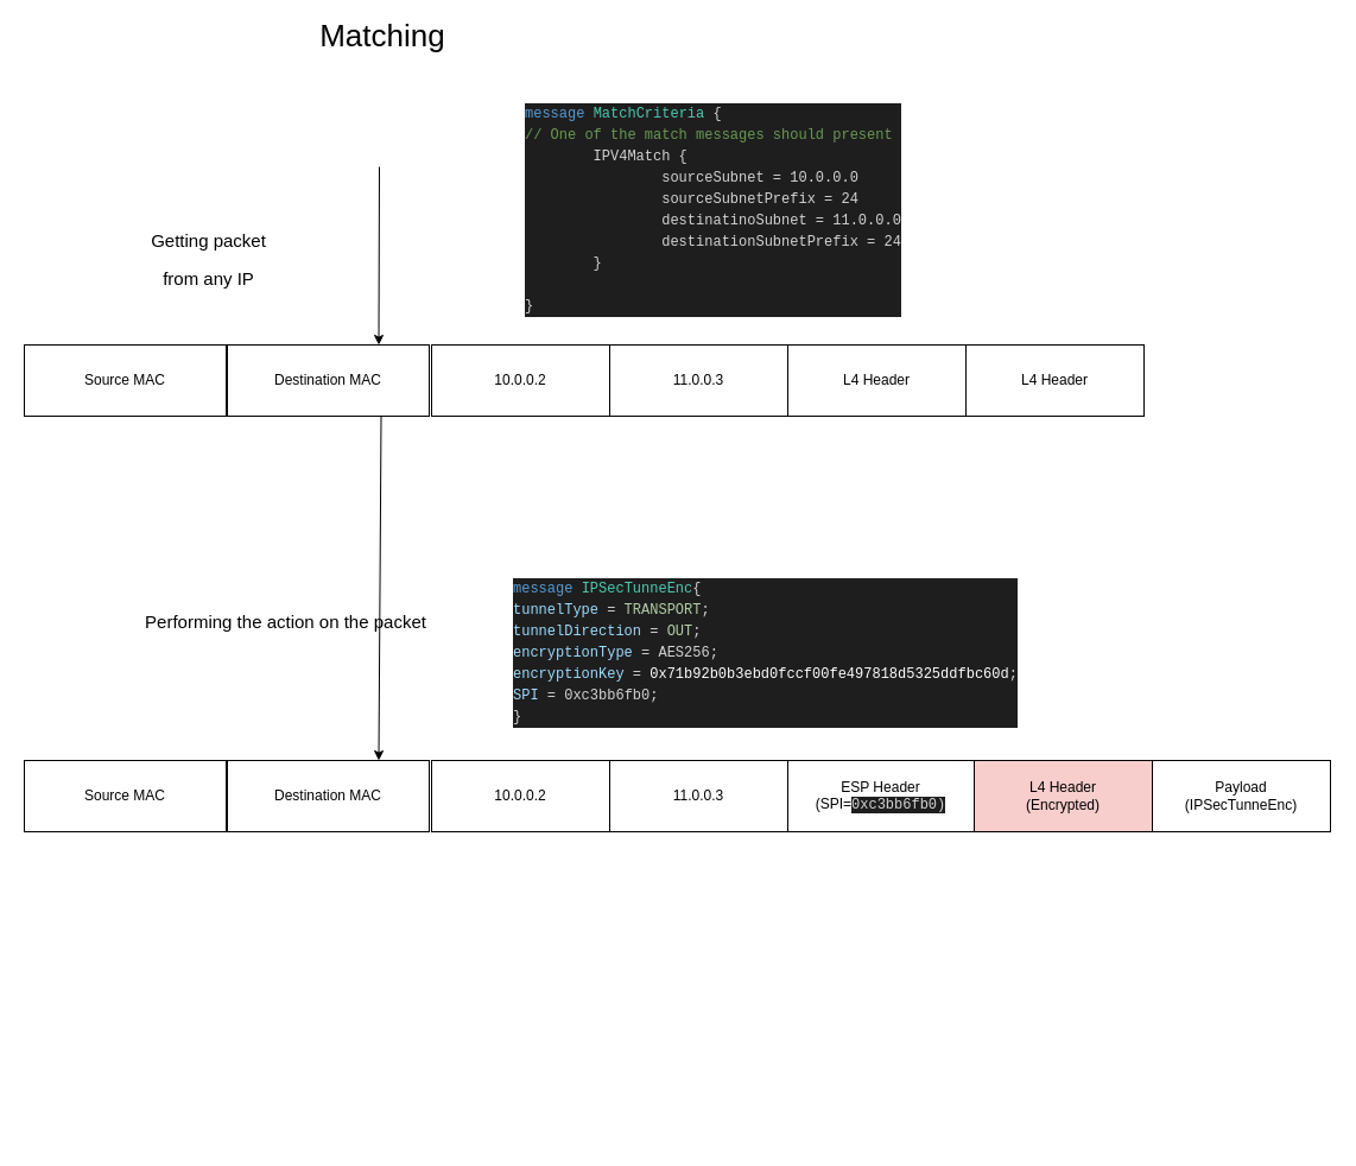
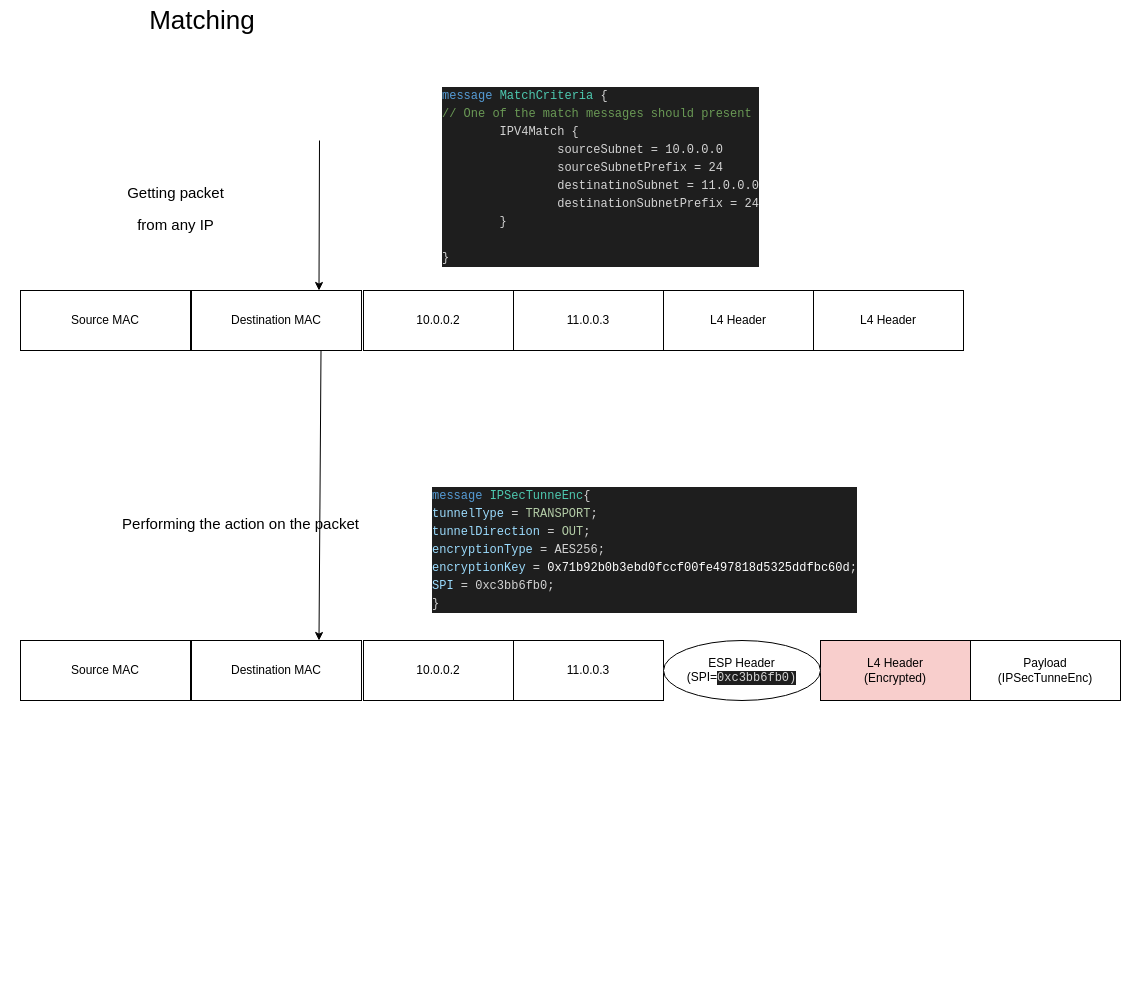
- <mxCell id="3" value="&lt;font style=&quot;font-size: 26px&quot;&gt;Matching&amp;nbsp;&lt;/font&gt;" style="text;html=1;align=center;verticalAlign=middle;resizable=0;points=[];autosize=1;strokeColor=none;fillColor=none;" parent="1" vertex="1"><mxGeometry x="260" y="20" width="130" height="20" as="geometry" /></mxCell>
+ <mxCell id="3" value="&lt;font style=&quot;font-size: 26px&quot;&gt;Matching&amp;nbsp;&lt;/font&gt;" style="text;html=1;align=center;verticalAlign=middle;resizable=0;points=[];autosize=1;strokeColor=none;fillColor=none;" parent="1" vertex="1"><mxGeometry x="140" y="10" width="130" height="20" as="geometry" /></mxCell>
- <mxCell id="9" value="&lt;font style=&quot;font-size: 15px&quot;&gt;Getting packet &lt;br&gt;from any IP&lt;/font&gt;" style="text;html=1;align=center;verticalAlign=middle;resizable=0;points=[];autosize=1;strokeColor=none;fillColor=none;fontSize=26;" parent="1" vertex="1"><mxGeometry x="120" y="180" width="110" height="70" as="geometry" /></mxCell>
+ <mxCell id="9" value="&lt;font style=&quot;font-size: 15px&quot;&gt;Getting packet &lt;br&gt;from any IP&lt;/font&gt;" style="text;html=1;align=center;verticalAlign=middle;resizable=0;points=[];autosize=1;strokeColor=none;fillColor=none;fontSize=26;" parent="1" vertex="1"><mxGeometry x="120" y="170" width="110" height="70" as="geometry" /></mxCell>
- <mxCell id="18" value="ESP Header&lt;br&gt;(SPI=&lt;span style=&quot;color: rgb(212 , 212 , 212) ; font-family: &amp;#34;menlo&amp;#34; , &amp;#34;menlo&amp;#34; , &amp;#34;monaco&amp;#34; , &amp;#34;courier new&amp;#34; , monospace ; text-align: left ; background-color: rgb(30 , 30 , 30)&quot;&gt;0xc3bb6fb0)&lt;/span&gt;" style="rounded=0;whiteSpace=wrap;html=1;" parent="1" vertex="1"><mxGeometry x="663" y="640" width="157" height="60" as="geometry" /></mxCell>
+ <mxCell id="18" value="ESP Header&lt;br&gt;(SPI=&lt;span style=&quot;color: rgb(212 , 212 , 212) ; font-family: &amp;#34;menlo&amp;#34; , &amp;#34;menlo&amp;#34; , &amp;#34;monaco&amp;#34; , &amp;#34;courier new&amp;#34; , monospace ; text-align: left ; background-color: rgb(30 , 30 , 30)&quot;&gt;0xc3bb6fb0)&lt;/span&gt;" style="ellipse;whiteSpace=wrap;html=1;" parent="1" vertex="1"><mxGeometry x="663" y="640" width="157" height="60" as="geometry" /></mxCell>
